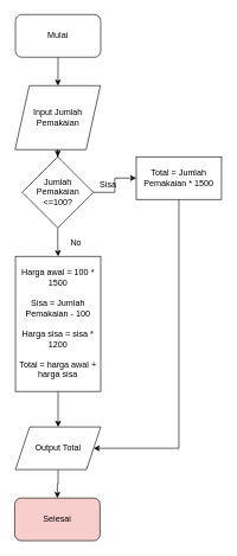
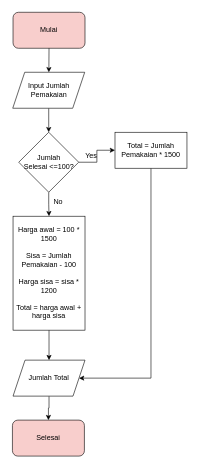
- <mxCell id="2" value="Mulai" style="rounded=1;whiteSpace=wrap;html=1;" vertex="1" parent="1"><mxGeometry x="21" y="20" width="120" height="60" as="geometry" /></mxCell>
+ <mxCell id="2" value="Mulai" style="rounded=1;whiteSpace=wrap;html=1;fillColor=#f8cecc;" vertex="1" parent="1"><mxGeometry x="21" y="20" width="120" height="60" as="geometry" /></mxCell>
- <mxCell id="5" value="Input Jumlah&lt;br&gt;Pemakaian" style="shape=parallelogram;perimeter=parallelogramPerimeter;whiteSpace=wrap;html=1;fixedSize=1;" vertex="1" parent="1"><mxGeometry x="20.5" y="120" width="120" height="90" as="geometry" /></mxCell>
+ <mxCell id="5" value="Input Jumlah&lt;br&gt;Pemakaian" style="shape=parallelogram;perimeter=parallelogramPerimeter;whiteSpace=wrap;html=1;fixedSize=1;" vertex="1" parent="1"><mxGeometry x="20.5" y="120" width="120" height="60" as="geometry" /></mxCell>
- <mxCell id="16" value="Sisa" style="text;html=1;align=center;verticalAlign=middle;resizable=0;points=[];autosize=1;strokeColor=none;fillColor=none;" vertex="1" parent="1"><mxGeometry x="130.5" y="250" width="40" height="20" as="geometry" /></mxCell>
+ <mxCell id="16" value="Yes" style="text;html=1;align=center;verticalAlign=middle;resizable=0;points=[];autosize=1;strokeColor=none;fillColor=none;" vertex="1" parent="1"><mxGeometry x="130.5" y="250" width="40" height="20" as="geometry" /></mxCell>
- <mxCell id="8" value="Jumlah&lt;br&gt;Pemakaian &amp;lt;=100?" style="rhombus;whiteSpace=wrap;html=1;" vertex="1" parent="1"><mxGeometry x="30.5" y="220" width="100" height="100" as="geometry" /></mxCell>
+ <mxCell id="8" value="Jumlah&lt;br&gt;Selesai &amp;lt;=100?" style="rhombus;whiteSpace=wrap;html=1;" vertex="1" parent="1"><mxGeometry x="30.5" y="220" width="100" height="100" as="geometry" /></mxCell>
- <mxCell id="17" value="No" style="text;html=1;align=center;verticalAlign=middle;resizable=0;points=[];autosize=1;strokeColor=none;fillColor=none;" vertex="1" parent="1"><mxGeometry x="91" y="331" width="30" height="20" as="geometry" /></mxCell>
+ <mxCell id="17" value="No" style="text;html=1;align=center;verticalAlign=middle;resizable=0;points=[];autosize=1;strokeColor=none;fillColor=none;" vertex="1" parent="1"><mxGeometry x="81" y="326" width="30" height="20" as="geometry" /></mxCell>
- <mxCell id="14" value="Output Total" style="shape=parallelogram;perimeter=parallelogramPerimeter;whiteSpace=wrap;html=1;fixedSize=1;" vertex="1" parent="1"><mxGeometry x="21" y="600" width="120" height="60" as="geometry" /></mxCell>
+ <mxCell id="14" value="Jumlah Total" style="shape=parallelogram;perimeter=parallelogramPerimeter;whiteSpace=wrap;html=1;fixedSize=1;" vertex="1" parent="1"><mxGeometry x="21" y="600" width="120" height="60" as="geometry" /></mxCell>
